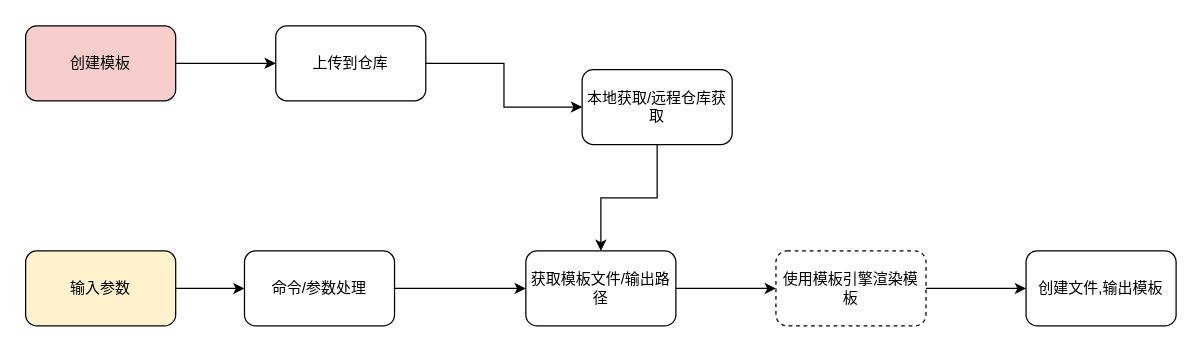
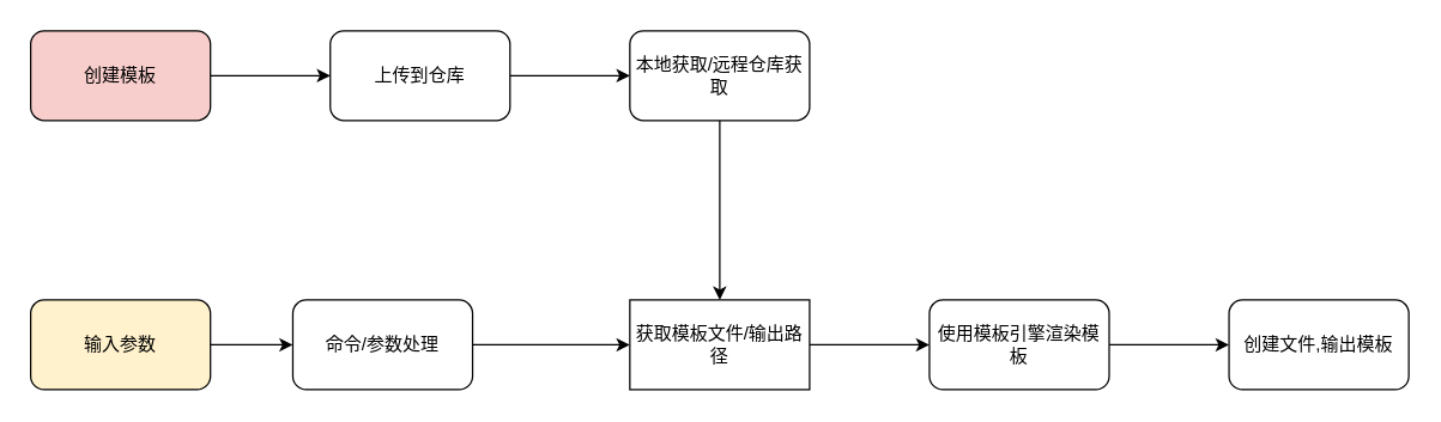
- <mxCell id="16" value="本地获取/远程仓库获取" style="whiteSpace=wrap;html=1;rounded=1;" vertex="1" parent="1"><mxGeometry x="465" y="55" width="120" height="60" as="geometry" /></mxCell>
+ <mxCell id="16" value="本地获取/远程仓库获取" style="whiteSpace=wrap;html=1;rounded=1;" vertex="1" parent="1"><mxGeometry x="420" y="20" width="120" height="60" as="geometry" /></mxCell>
- <mxCell id="7" value="获取模板文件/输出路径" style="whiteSpace=wrap;html=1;rounded=1;" vertex="1" parent="1"><mxGeometry x="420" y="200" width="120" height="60" as="geometry" /></mxCell>
+ <mxCell id="7" value="获取模板文件/输出路径" style="whiteSpace=wrap;html=1;rounded=0;" vertex="1" parent="1"><mxGeometry x="420" y="200" width="120" height="60" as="geometry" /></mxCell>
- <mxCell id="9" value="使用模板引擎渲染模板" style="whiteSpace=wrap;html=1;rounded=1;dashed=1;" vertex="1" parent="1"><mxGeometry x="620" y="200" width="120" height="60" as="geometry" /></mxCell>
+ <mxCell id="9" value="使用模板引擎渲染模板" style="whiteSpace=wrap;html=1;rounded=1;" vertex="1" parent="1"><mxGeometry x="620" y="200" width="120" height="60" as="geometry" /></mxCell>
